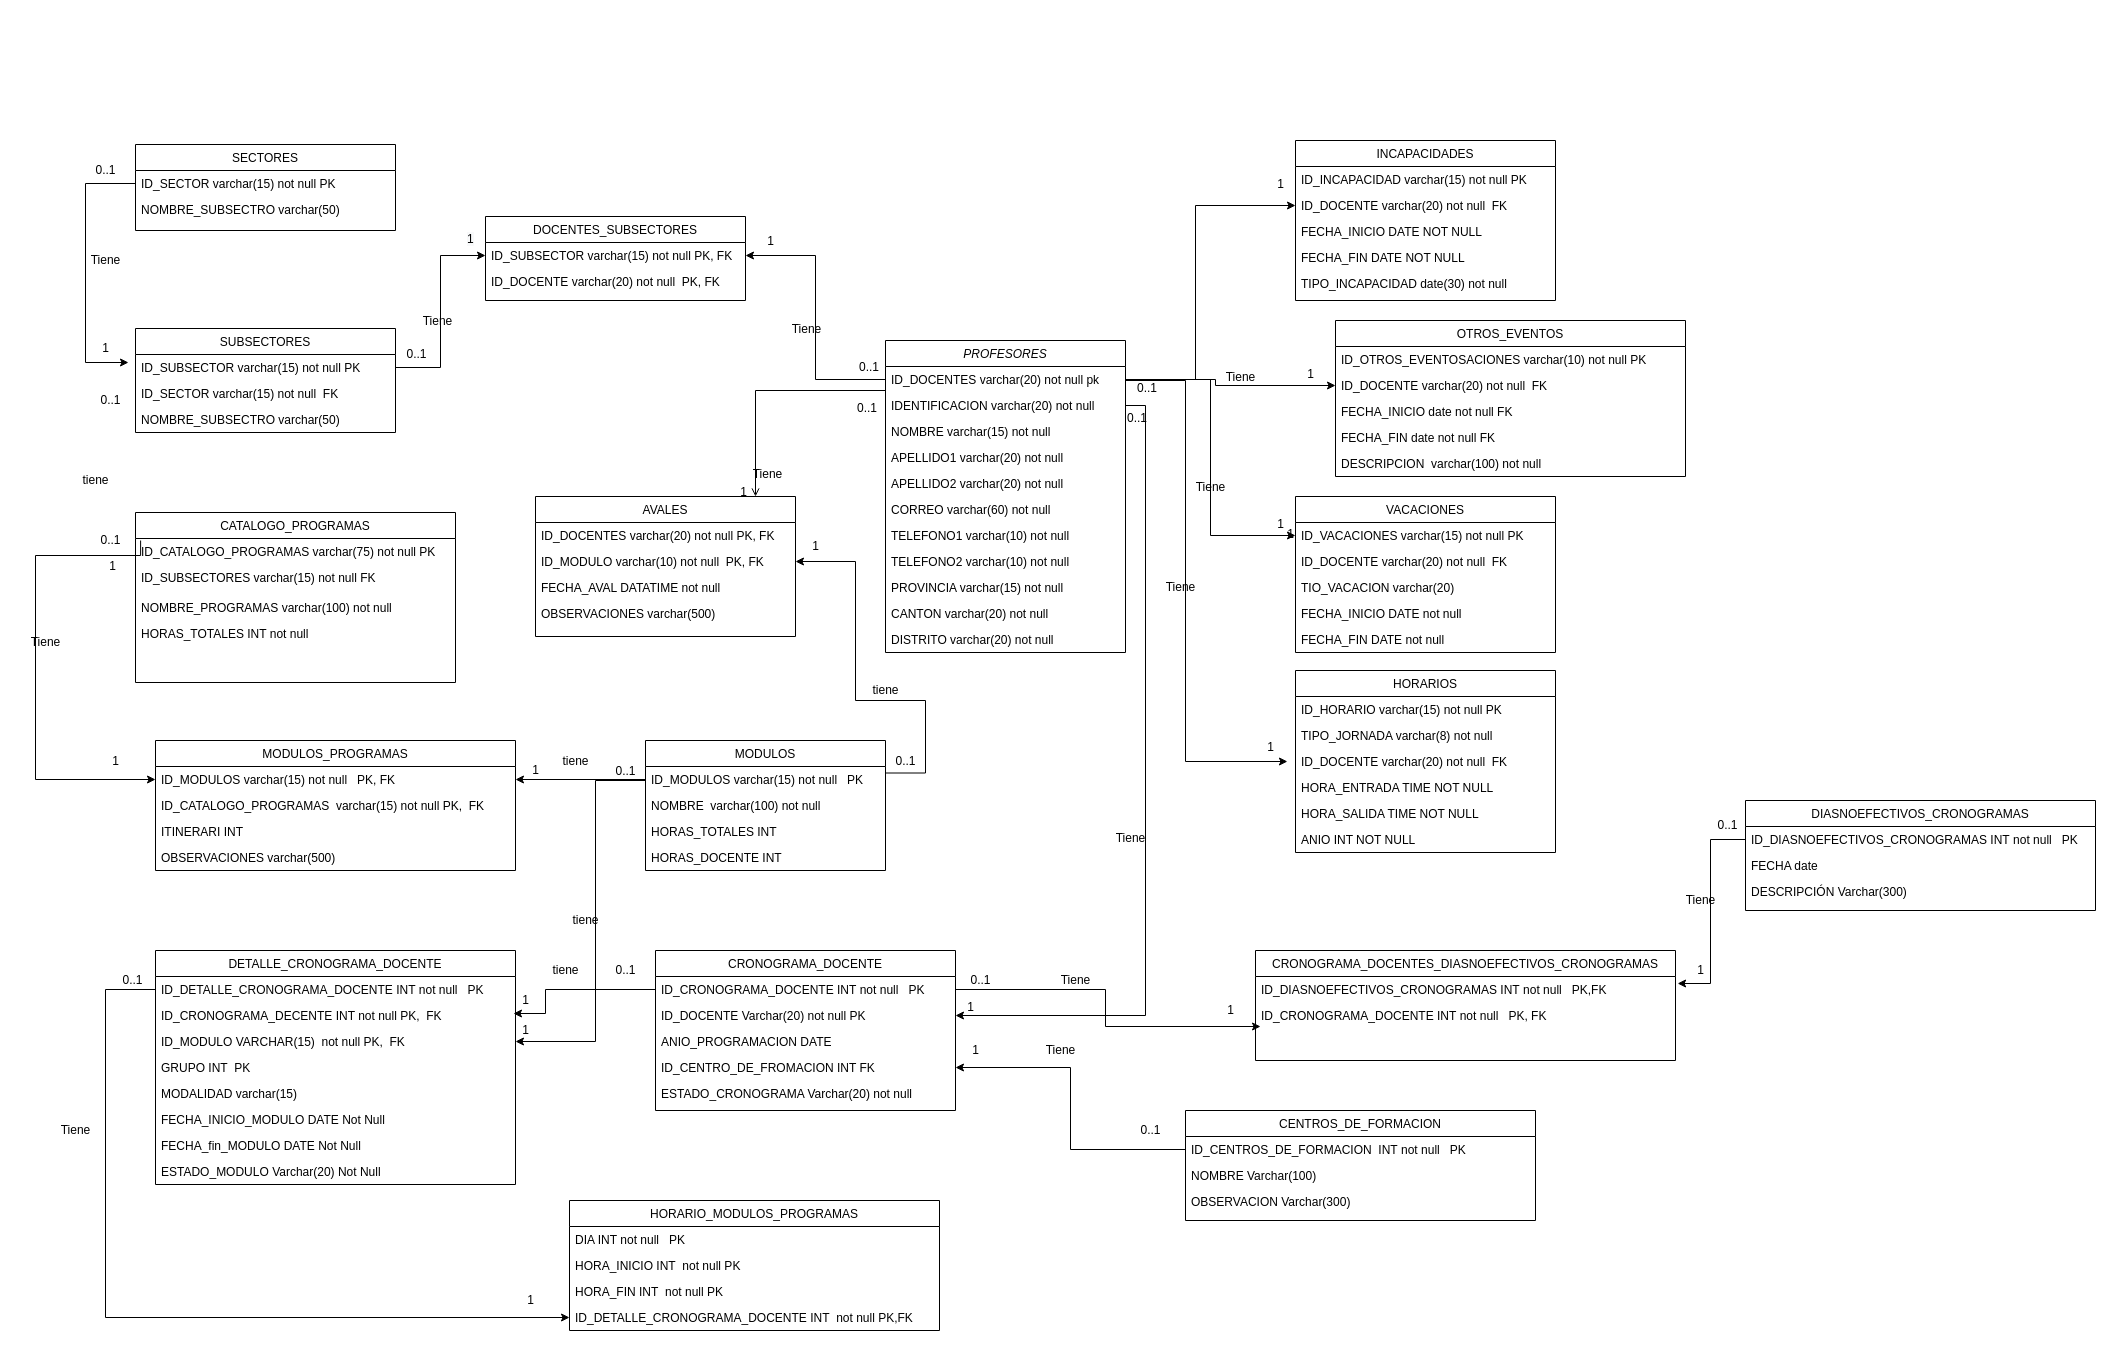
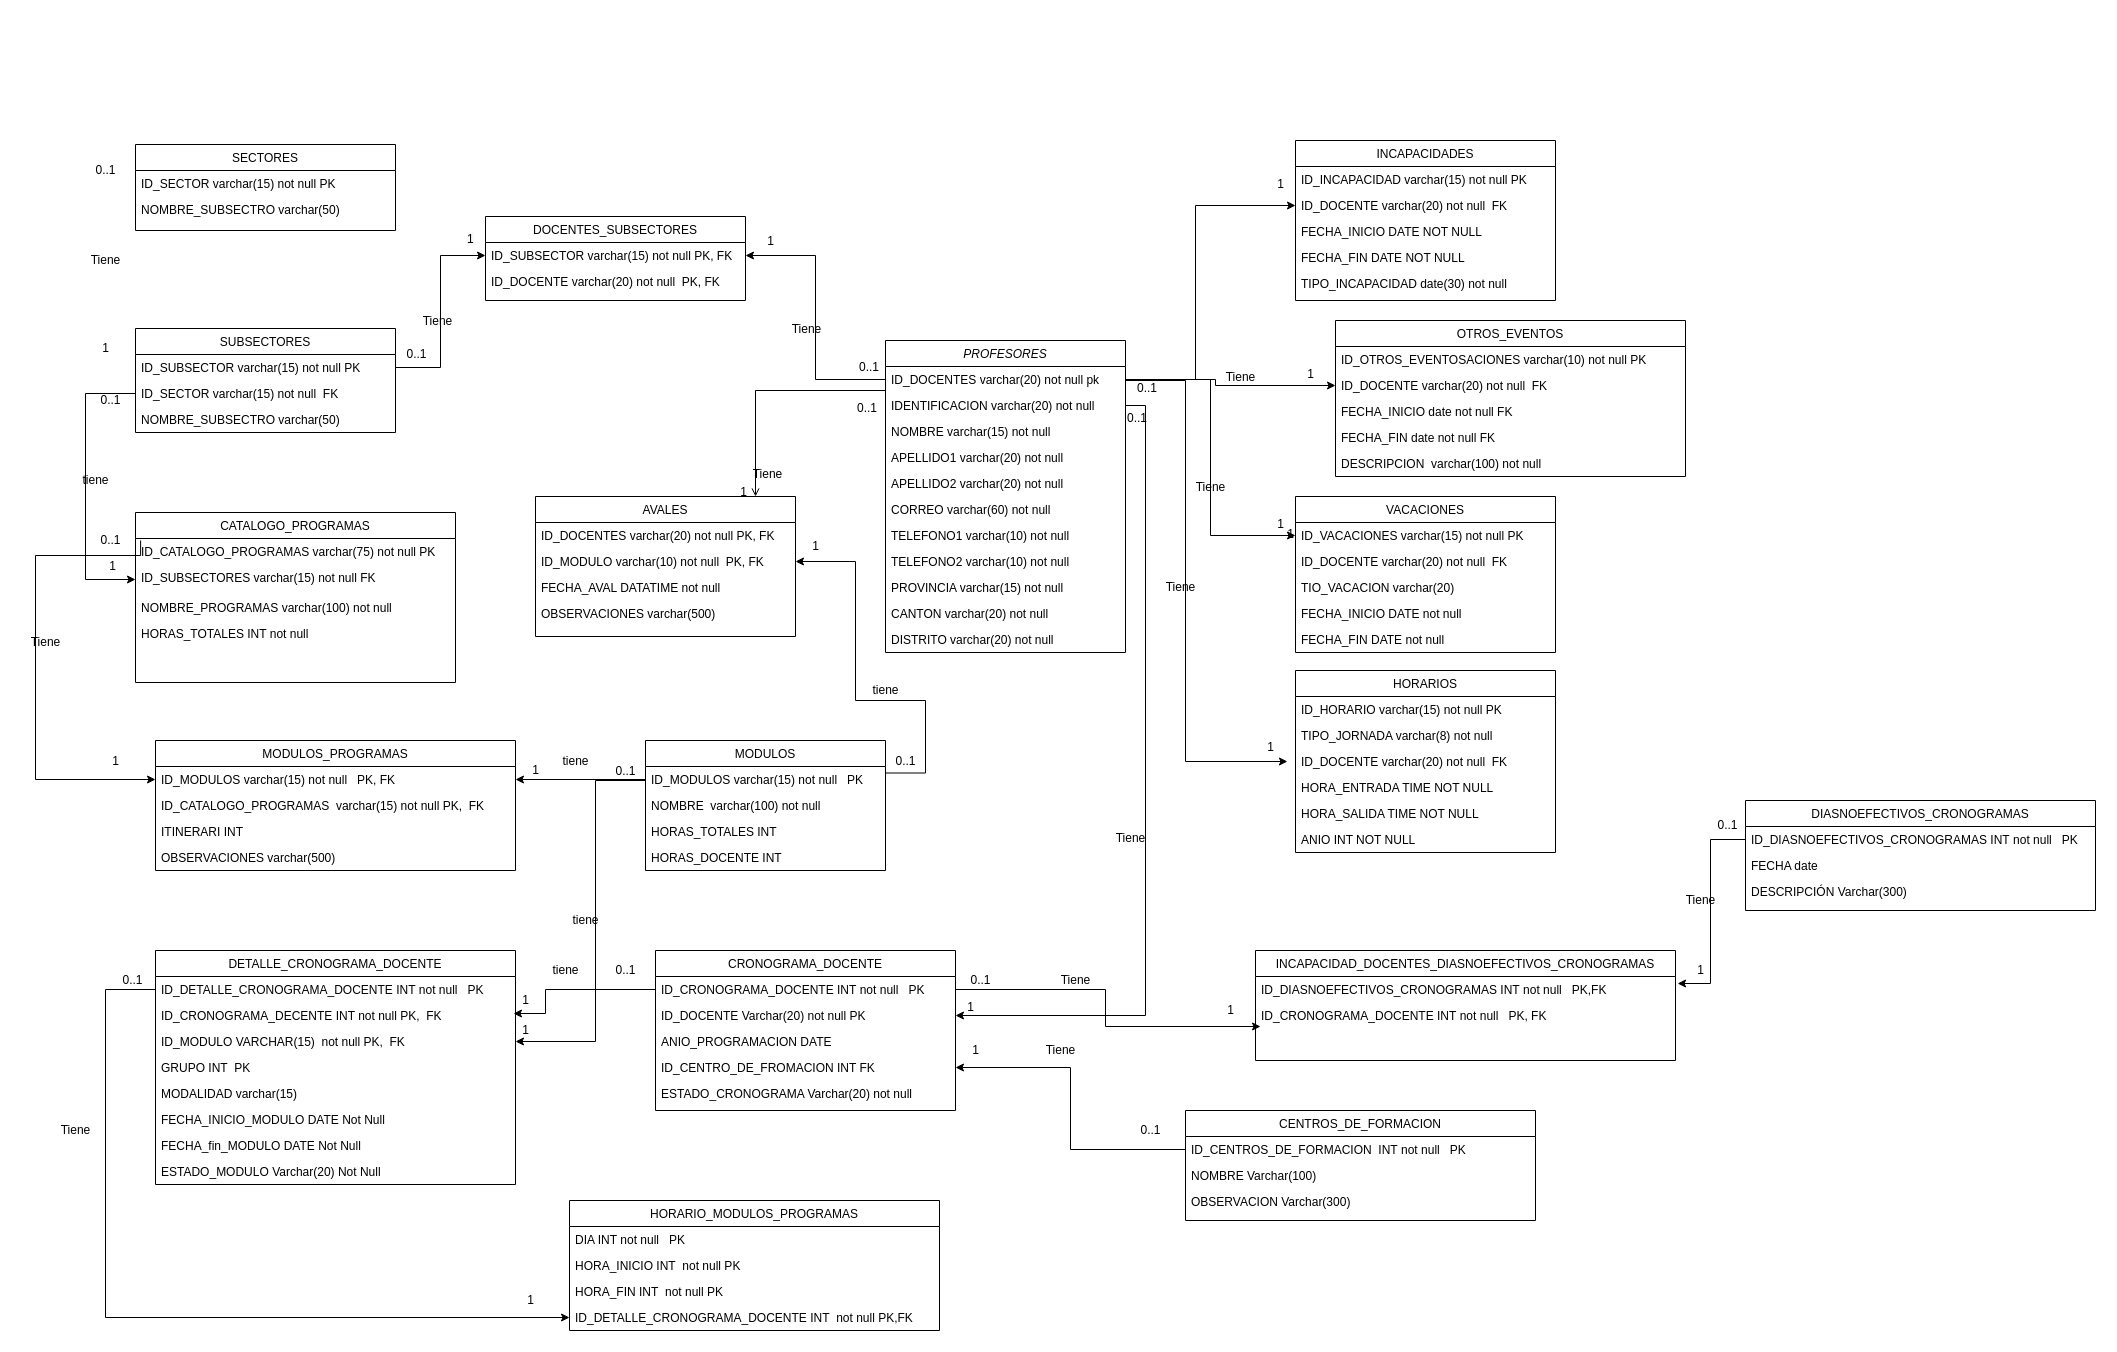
- <mxCell id="86" style="edgeStyle=orthogonalEdgeStyle;rounded=0;orthogonalLoop=1;jettySize=auto;html=1;exitX=0;exitY=0.154;exitDx=0;exitDy=0;entryX=-0.027;entryY=0.308;entryDx=0;entryDy=0;entryPerimeter=0;exitPerimeter=0;" edge="1" parent="1" source="73" target="63"><mxGeometry relative="1" as="geometry"><Array as="points"><mxPoint x="135" y="183" /><mxPoint x="85" y="183" /><mxPoint x="85" y="362" /></Array></mxGeometry></mxCell>
+ <mxCell id="90" style="edgeStyle=orthogonalEdgeStyle;rounded=0;orthogonalLoop=1;jettySize=auto;html=1;exitX=0;exitY=0.5;exitDx=0;exitDy=0;entryX=0;entryY=0.5;entryDx=0;entryDy=0;" edge="1" parent="1" source="64" target="69"><mxGeometry relative="1" as="geometry"><Array as="points"><mxPoint x="85" y="393" /><mxPoint x="85" y="579" /></Array></mxGeometry></mxCell>
- <mxCell id="141" value="CRONOGRAMA_DOCENTES_DIASNOEFECTIVOS_CRONOGRAMAS" style="swimlane;fontStyle=0;align=center;verticalAlign=top;childLayout=stackLayout;horizontal=1;startSize=26;horizontalStack=0;resizeParent=1;resizeLast=0;collapsible=1;marginBottom=0;rounded=0;shadow=0;strokeWidth=1;" vertex="1" parent="1"><mxGeometry x="1255" y="950" width="420" height="110" as="geometry"><mxRectangle x="770" y="130" width="160" height="26" as="alternateBounds" /></mxGeometry></mxCell>
+ <mxCell id="141" value="INCAPACIDAD_DOCENTES_DIASNOEFECTIVOS_CRONOGRAMAS" style="swimlane;fontStyle=0;align=center;verticalAlign=top;childLayout=stackLayout;horizontal=1;startSize=26;horizontalStack=0;resizeParent=1;resizeLast=0;collapsible=1;marginBottom=0;rounded=0;shadow=0;strokeWidth=1;" vertex="1" parent="1"><mxGeometry x="1255" y="950" width="420" height="110" as="geometry"><mxRectangle x="770" y="130" width="160" height="26" as="alternateBounds" /></mxGeometry></mxCell>
